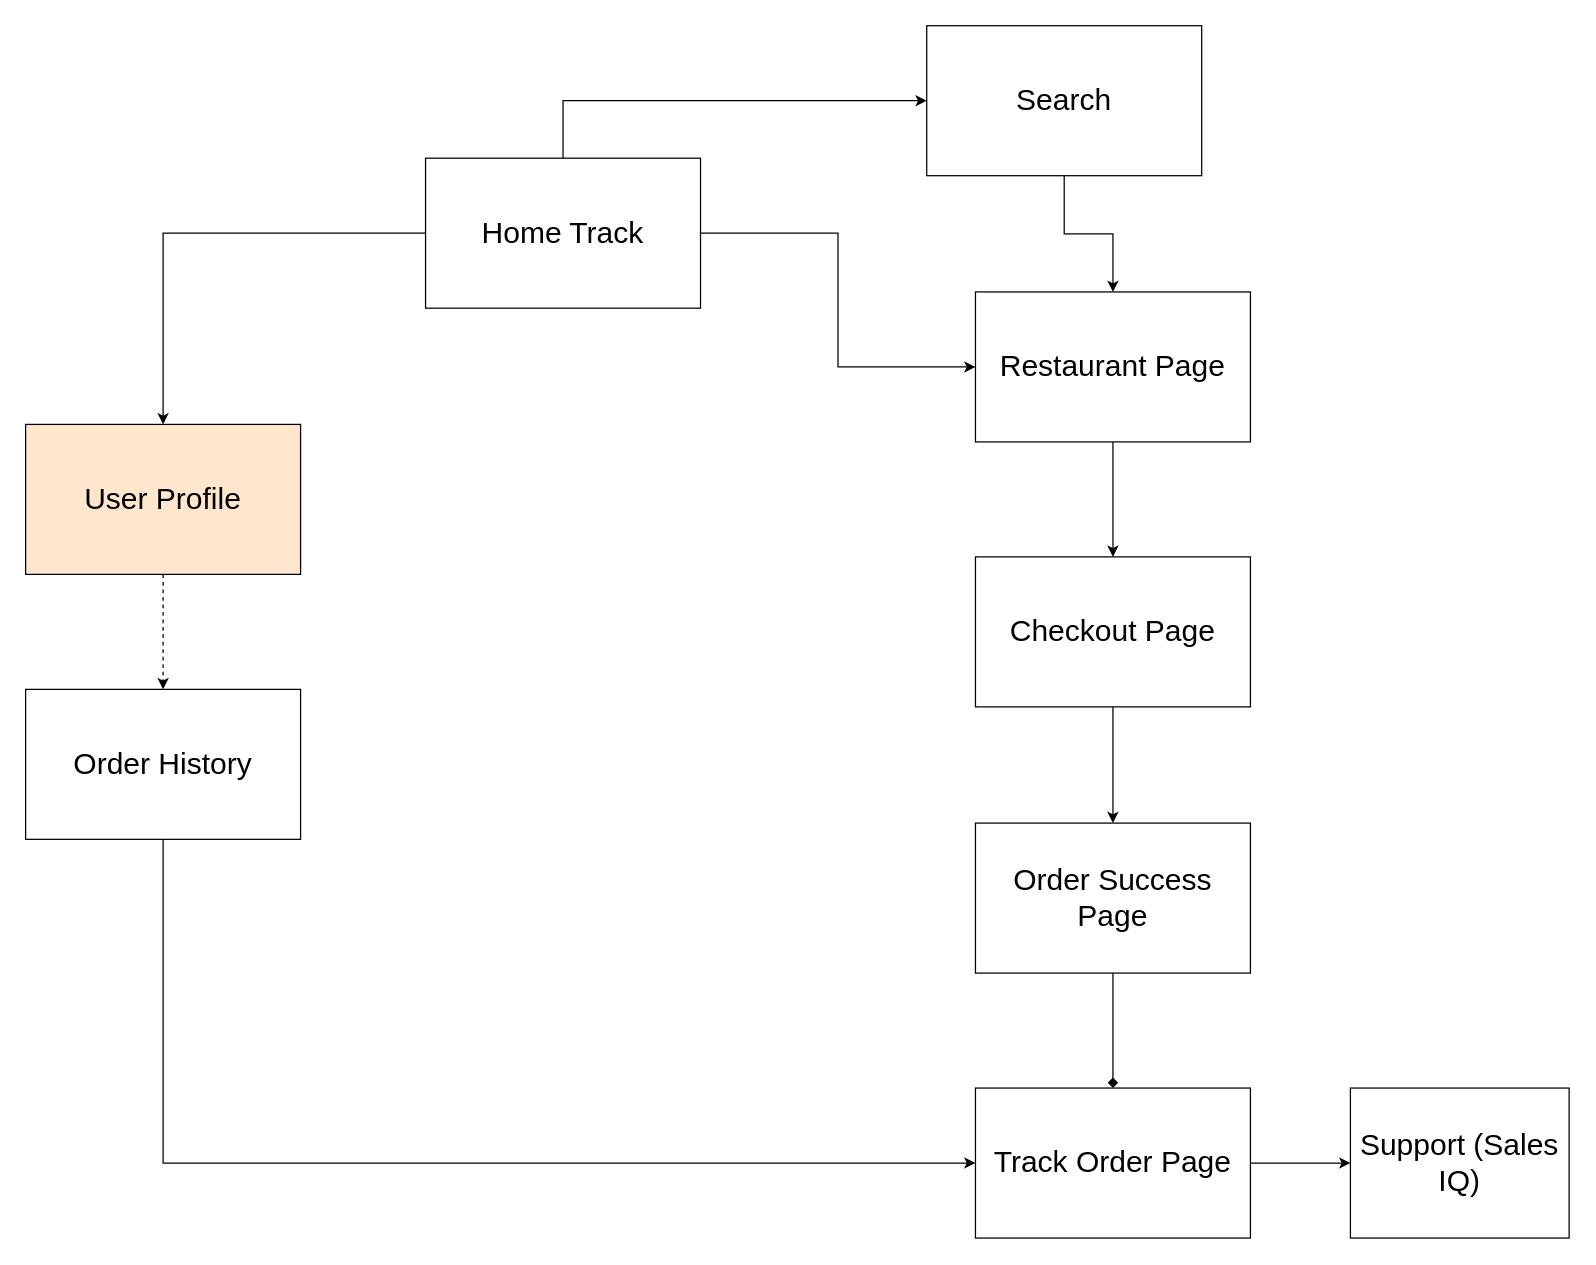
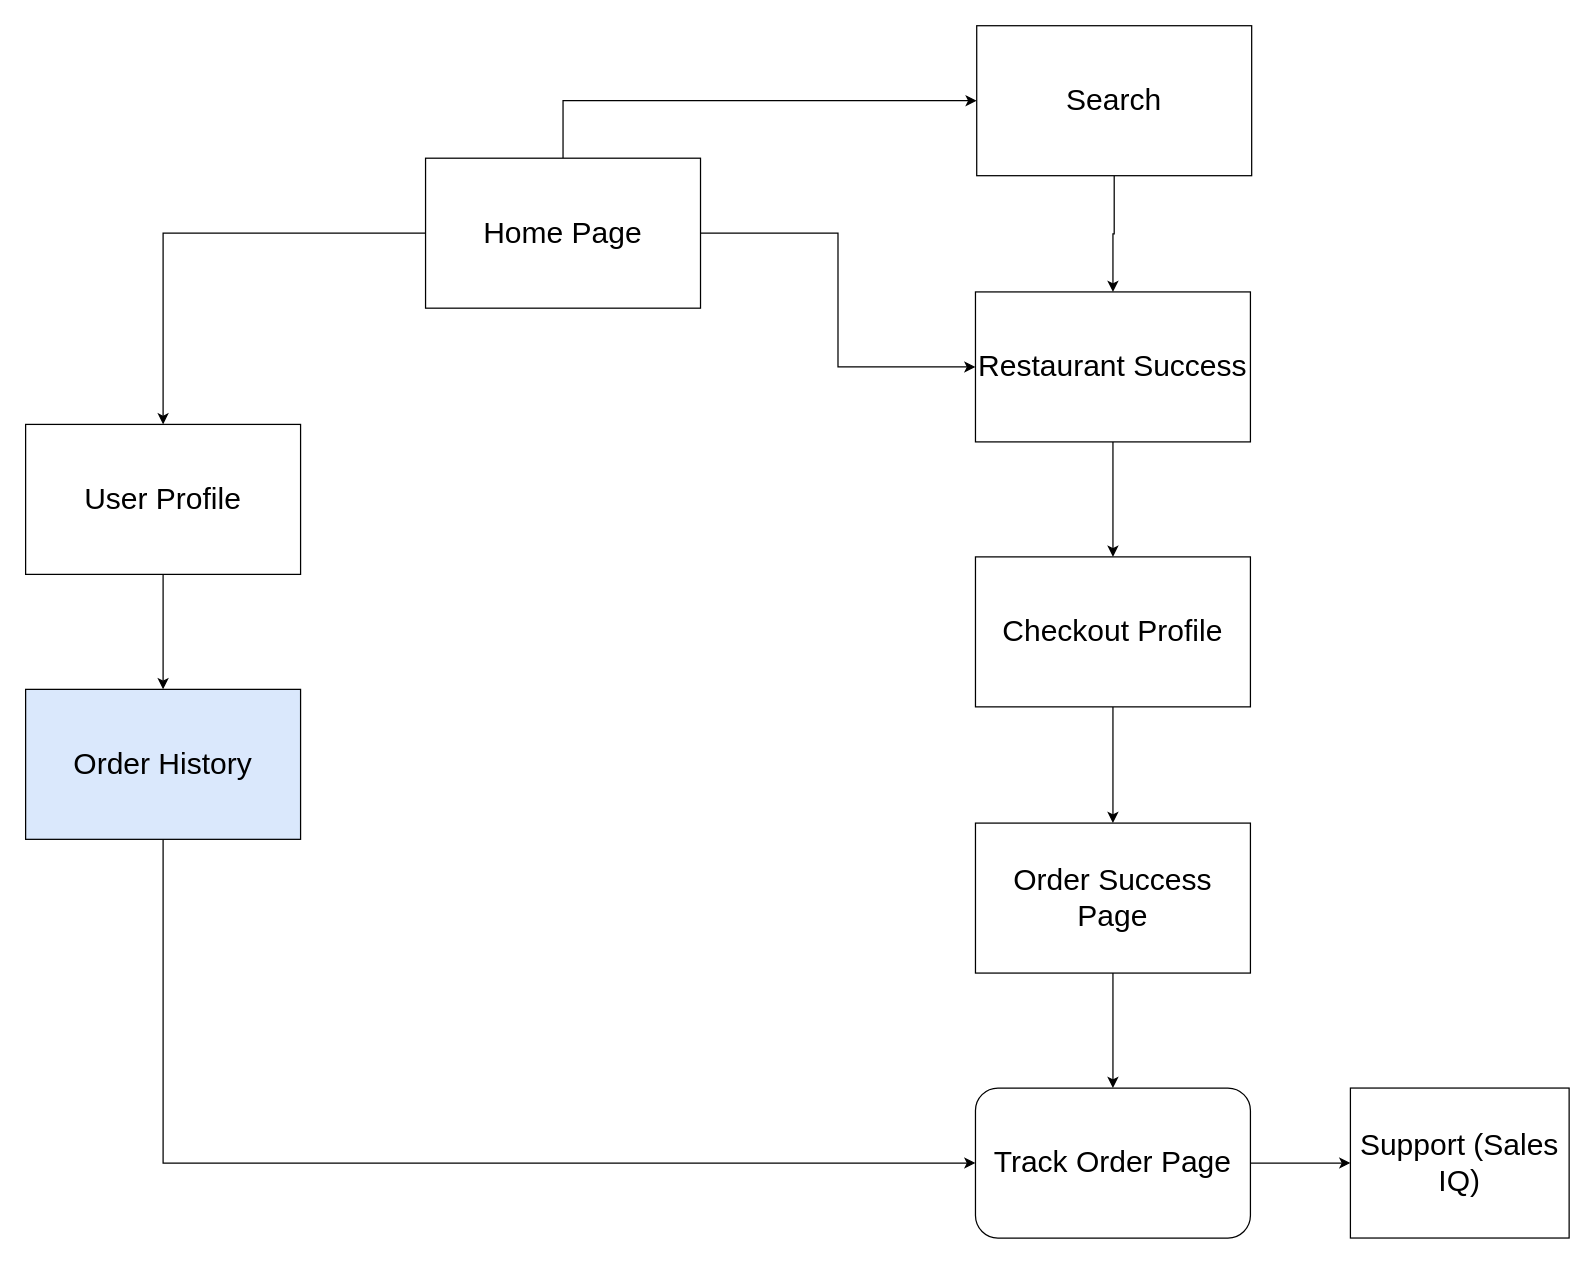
- <mxCell id="7" value="&lt;span style=&quot;font-size: 24px;&quot;&gt;Search&lt;/span&gt;" style="rounded=0;whiteSpace=wrap;html=1;fillOpacity=100;fontSize=24;container=0;" vertex="1" parent="1"><mxGeometry x="741" y="20" width="220" height="120" as="geometry" /></mxCell>
+ <mxCell id="7" value="&lt;span style=&quot;font-size: 24px;&quot;&gt;Search&lt;/span&gt;" style="rounded=0;whiteSpace=wrap;html=1;fillOpacity=100;fontSize=24;container=0;" vertex="1" parent="1"><mxGeometry x="781" y="20" width="220" height="120" as="geometry" /></mxCell>
- <mxCell id="5" value="&lt;font style=&quot;font-size: 24px;&quot;&gt;Home Track&lt;/font&gt;" style="rounded=0;whiteSpace=wrap;html=1;fillOpacity=100;fontSize=24;container=0;" vertex="1" parent="1"><mxGeometry x="340" y="126" width="220" height="120" as="geometry" /></mxCell>
+ <mxCell id="5" value="&lt;font style=&quot;font-size: 24px;&quot;&gt;Home Page&lt;/font&gt;" style="rounded=0;whiteSpace=wrap;html=1;fillOpacity=100;fontSize=24;container=0;" vertex="1" parent="1"><mxGeometry x="340" y="126" width="220" height="120" as="geometry" /></mxCell>
- <mxCell id="9" value="&lt;span style=&quot;font-size: 24px;&quot;&gt;Restaurant Page&lt;/span&gt;" style="rounded=0;whiteSpace=wrap;html=1;fillOpacity=100;fontSize=24;container=0;" vertex="1" parent="1"><mxGeometry x="780" y="233" width="220" height="120" as="geometry" /></mxCell>
+ <mxCell id="9" value="&lt;span style=&quot;font-size: 24px;&quot;&gt;Restaurant Success&lt;/span&gt;" style="rounded=0;whiteSpace=wrap;html=1;fillOpacity=100;fontSize=24;container=0;" vertex="1" parent="1"><mxGeometry x="780" y="233" width="220" height="120" as="geometry" /></mxCell>
- <mxCell id="18" value="&lt;font style=&quot;font-size: 24px;&quot;&gt;User Profile&lt;/font&gt;" style="rounded=0;whiteSpace=wrap;html=1;fontSize=24;container=0;fillColor=#ffe6cc;" vertex="1" parent="1"><mxGeometry x="20" y="339" width="220" height="120" as="geometry" /></mxCell>
+ <mxCell id="18" value="&lt;font style=&quot;font-size: 24px;&quot;&gt;User Profile&lt;/font&gt;" style="rounded=0;whiteSpace=wrap;html=1;fontSize=24;container=0;" vertex="1" parent="1"><mxGeometry x="20" y="339" width="220" height="120" as="geometry" /></mxCell>
- <mxCell id="17" value="" style="edgeStyle=orthogonalEdgeStyle;rounded=0;orthogonalLoop=1;jettySize=auto;html=1;fillOpacity=100;fontSize=24;dashed=1;" edge="1" parent="1" source="18" target="20"><mxGeometry relative="1" as="geometry" /></mxCell>
+ <mxCell id="17" value="" style="edgeStyle=orthogonalEdgeStyle;rounded=0;orthogonalLoop=1;jettySize=auto;html=1;fillOpacity=100;fontSize=24;" edge="1" parent="1" source="18" target="20"><mxGeometry relative="1" as="geometry" /></mxCell>
- <mxCell id="11" value="&lt;span style=&quot;font-size: 24px;&quot;&gt;Checkout Page&lt;/span&gt;" style="rounded=0;whiteSpace=wrap;html=1;fillOpacity=100;fontSize=24;container=0;" vertex="1" parent="1"><mxGeometry x="780" y="445" width="220" height="120" as="geometry" /></mxCell>
+ <mxCell id="11" value="&lt;span style=&quot;font-size: 24px;&quot;&gt;Checkout Profile&lt;/span&gt;" style="rounded=0;whiteSpace=wrap;html=1;fillOpacity=100;fontSize=24;container=0;" vertex="1" parent="1"><mxGeometry x="780" y="445" width="220" height="120" as="geometry" /></mxCell>
- <mxCell id="20" value="&lt;font style=&quot;font-size: 24px;&quot;&gt;Order History&lt;/font&gt;" style="rounded=0;whiteSpace=wrap;html=1;container=0;" vertex="1" parent="1"><mxGeometry x="20" y="551" width="220" height="120" as="geometry" /></mxCell>
+ <mxCell id="20" value="&lt;font style=&quot;font-size: 24px;&quot;&gt;Order History&lt;/font&gt;" style="rounded=0;whiteSpace=wrap;html=1;container=0;fillColor=#dae8fc;" vertex="1" parent="1"><mxGeometry x="20" y="551" width="220" height="120" as="geometry" /></mxCell>
- <mxCell id="12" value="" style="edgeStyle=orthogonalEdgeStyle;rounded=0;orthogonalLoop=1;jettySize=auto;html=1;fillOpacity=100;fontSize=24;endArrow=diamond;" edge="1" parent="1" source="13" target="15"><mxGeometry relative="1" as="geometry" /></mxCell>
+ <mxCell id="12" value="" style="edgeStyle=orthogonalEdgeStyle;rounded=0;orthogonalLoop=1;jettySize=auto;html=1;fillOpacity=100;fontSize=24;" edge="1" parent="1" source="13" target="15"><mxGeometry relative="1" as="geometry" /></mxCell>
- <mxCell id="15" value="&lt;span style=&quot;font-size: 24px;&quot;&gt;Track Order Page&lt;/span&gt;" style="rounded=0;whiteSpace=wrap;html=1;fillOpacity=100;fontSize=24;container=0;" vertex="1" parent="1"><mxGeometry x="780" y="870" width="220" height="120" as="geometry" /></mxCell>
+ <mxCell id="15" value="&lt;span style=&quot;font-size: 24px;&quot;&gt;Track Order Page&lt;/span&gt;" style="whiteSpace=wrap;html=1;fillOpacity=100;fontSize=24;container=0;rounded=1;" vertex="1" parent="1"><mxGeometry x="780" y="870" width="220" height="120" as="geometry" /></mxCell>
